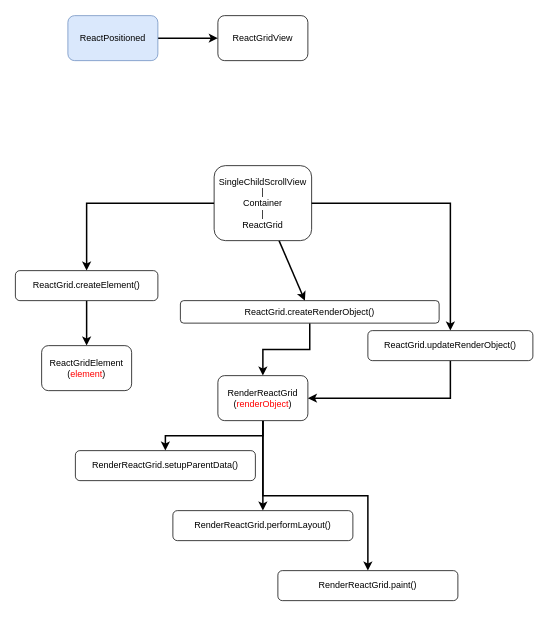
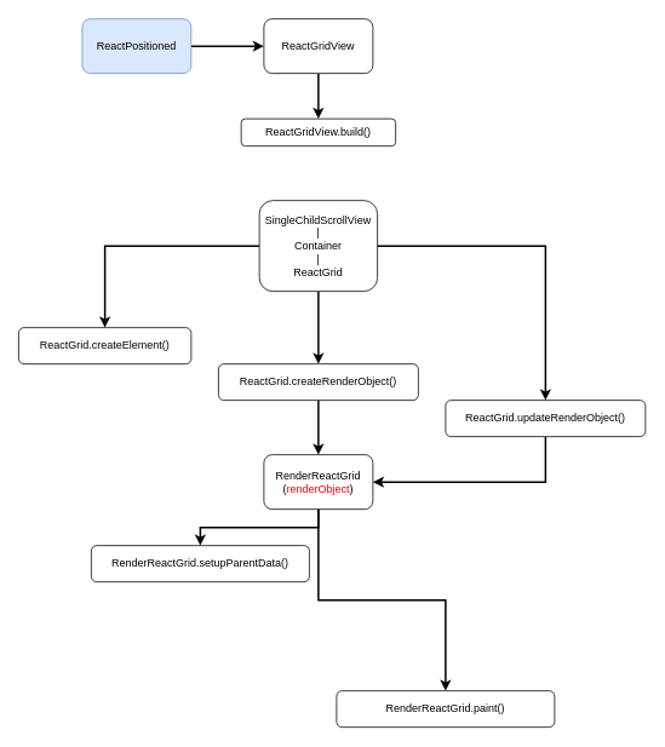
+ <mxCell id="2" style="edgeStyle=orthogonalEdgeStyle;rounded=0;orthogonalLoop=1;jettySize=auto;html=1;exitX=0.5;exitY=1;exitDx=0;exitDy=0;entryX=0.5;entryY=0;entryDx=0;entryDy=0;strokeColor=#000000;strokeWidth=2;" edge="1" parent="1" source="3" target="4"><mxGeometry relative="1" as="geometry" /></mxCell>
+ <mxCell id="4" value="ReactGridView.build()" style="rounded=1;whiteSpace=wrap;html=1;" vertex="1" parent="1"><mxGeometry x="265" y="130" width="170" height="30" as="geometry" /></mxCell>
- <mxCell id="14" value="ReactGrid.createRenderObject()" style="rounded=1;whiteSpace=wrap;html=1;" vertex="1" parent="1"><mxGeometry x="240" y="400" width="345" height="30" as="geometry" /></mxCell>
+ <mxCell id="14" value="ReactGrid.createRenderObject()" style="rounded=1;whiteSpace=wrap;html=1;" vertex="1" parent="1"><mxGeometry x="240" y="400" width="220" height="40" as="geometry" /></mxCell>
- <mxCell id="8" value="" style="edgeStyle=orthogonalEdgeStyle;rounded=0;orthogonalLoop=1;jettySize=auto;html=1;strokeWidth=2;" edge="1" parent="1" source="9" target="24"><mxGeometry relative="1" as="geometry" /></mxCell>
- <mxCell id="24" value="ReactGridElement&lt;br&gt;(&lt;font color=&quot;#ff0000&quot;&gt;element&lt;/font&gt;)" style="rounded=1;whiteSpace=wrap;html=1;" vertex="1" parent="1"><mxGeometry x="55" y="460" width="120" height="60" as="geometry" /></mxCell>
- <mxCell id="16" style="edgeStyle=orthogonalEdgeStyle;rounded=0;orthogonalLoop=1;jettySize=auto;html=1;exitX=0.5;exitY=1;exitDx=0;exitDy=0;entryX=0.5;entryY=0;entryDx=0;entryDy=0;strokeWidth=2;" edge="1" parent="1" source="18" target="20"><mxGeometry relative="1" as="geometry" /></mxCell>
- <mxCell id="20" value="RenderReactGrid.performLayout()" style="rounded=1;whiteSpace=wrap;html=1;" vertex="1" parent="1"><mxGeometry x="230" y="680" width="240" height="40" as="geometry" /></mxCell>
